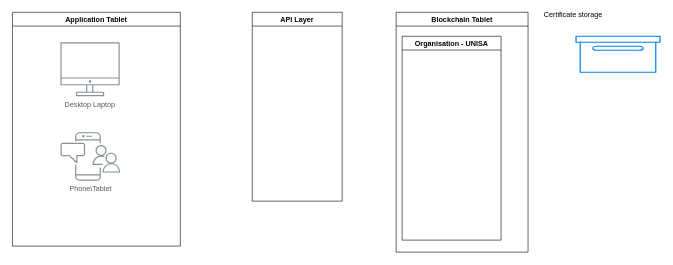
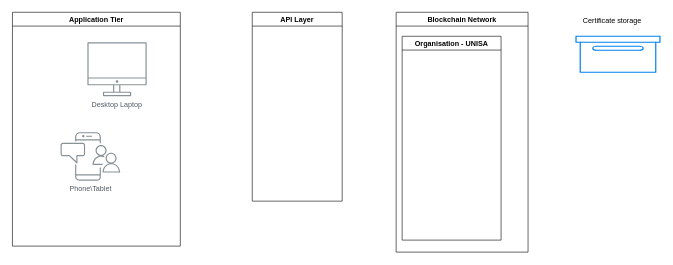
- <mxCell id="7" value="Certificate storage" style="text;html=1;align=center;verticalAlign=middle;resizable=0;points=[];autosize=1;strokeColor=none;fillColor=none;" vertex="1" parent="1"><mxGeometry x="895" y="10" width="120" height="30" as="geometry" /></mxCell>
+ <mxCell id="7" value="Certificate storage" style="text;html=1;align=center;verticalAlign=middle;resizable=0;points=[];autosize=1;strokeColor=none;fillColor=none;" vertex="1" parent="1"><mxGeometry x="960" y="20" width="120" height="30" as="geometry" /></mxCell>
- <mxCell id="2" value="Application Tablet" style="swimlane;whiteSpace=wrap;html=1;" vertex="1" parent="1"><mxGeometry x="20" y="20" width="280" height="390" as="geometry" /></mxCell>
+ <mxCell id="2" value="Application Tier" style="swimlane;whiteSpace=wrap;html=1;" vertex="1" parent="1"><mxGeometry x="20" y="20" width="280" height="390" as="geometry" /></mxCell>
- <mxCell id="6" value="Blockchain Tablet" style="swimlane;whiteSpace=wrap;html=1;" vertex="1" parent="1"><mxGeometry x="660" y="20" width="220" height="400" as="geometry" /></mxCell>
+ <mxCell id="6" value="Blockchain Network" style="swimlane;whiteSpace=wrap;html=1;" vertex="1" parent="1"><mxGeometry x="660" y="20" width="220" height="400" as="geometry" /></mxCell>
- <mxCell id="3" value="Desktop Laptop&lt;div&gt;&lt;br&gt;&lt;/div&gt;" style="outlineConnect=0;gradientColor=none;fontColor=#545B64;strokeColor=none;fillColor=#879196;dashed=0;verticalLabelPosition=bottom;verticalAlign=top;align=center;html=1;fontSize=12;fontStyle=0;aspect=fixed;shape=mxgraph.aws4.illustration_desktop;pointerEvents=1;labelBackgroundColor=#ffffff;" parent="2" vertex="1"><mxGeometry x="80" y="50" width="98.9" height="90" as="geometry" /></mxCell>
+ <mxCell id="3" value="Desktop Laptop&lt;div&gt;&lt;br&gt;&lt;/div&gt;" style="outlineConnect=0;gradientColor=none;fontColor=#545B64;strokeColor=none;fillColor=#879196;dashed=0;verticalLabelPosition=bottom;verticalAlign=top;align=center;html=1;fontSize=12;fontStyle=0;aspect=fixed;shape=mxgraph.aws4.illustration_desktop;pointerEvents=1;labelBackgroundColor=#ffffff;" parent="2" vertex="1"><mxGeometry x="125" y="50" width="98.9" height="90" as="geometry" /></mxCell>
